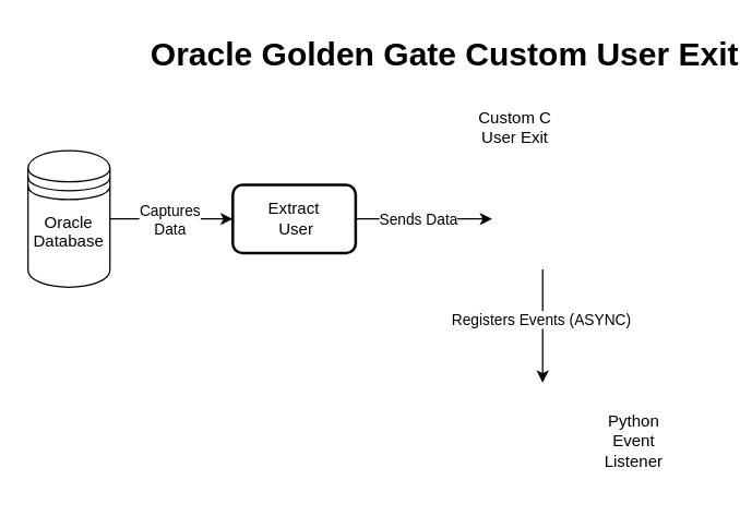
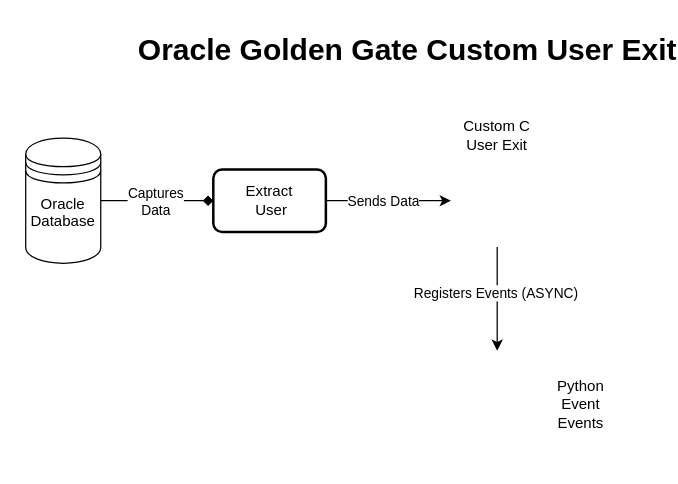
- <mxCell id="13" value="Custom C User Exit" style="text;html=1;strokeColor=none;fillColor=none;align=center;verticalAlign=middle;whiteSpace=wrap;rounded=0;" vertex="1" parent="1"><mxGeometry x="347" y="78" width="60" height="30" as="geometry" /></mxCell>
+ <mxCell id="13" value="Custom C User Exit" style="text;html=1;strokeColor=none;fillColor=none;align=center;verticalAlign=middle;whiteSpace=wrap;rounded=0;" vertex="1" parent="1"><mxGeometry x="367" y="93" width="60" height="30" as="geometry" /></mxCell>
- <mxCell id="3" value="" style="edgeStyle=orthogonalEdgeStyle;rounded=0;orthogonalLoop=1;jettySize=auto;html=1;" edge="1" parent="1" source="5" target="8"><mxGeometry relative="1" as="geometry" /></mxCell>
+ <mxCell id="3" value="" style="edgeStyle=orthogonalEdgeStyle;rounded=0;orthogonalLoop=1;jettySize=auto;html=1;endArrow=diamond;" edge="1" parent="1" source="5" target="8"><mxGeometry relative="1" as="geometry" /></mxCell>
- <mxCell id="14" value="Python Event Listener" style="text;html=1;strokeColor=none;fillColor=none;align=center;verticalAlign=middle;whiteSpace=wrap;rounded=0;" vertex="1" parent="1"><mxGeometry x="434" y="307.5" width="60" height="30" as="geometry" /></mxCell>
+ <mxCell id="14" value="Python Event Events" style="text;html=1;strokeColor=none;fillColor=none;align=center;verticalAlign=middle;whiteSpace=wrap;rounded=0;" vertex="1" parent="1"><mxGeometry x="434" y="307.5" width="60" height="30" as="geometry" /></mxCell>
